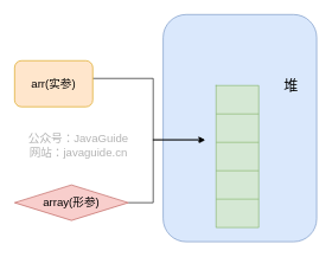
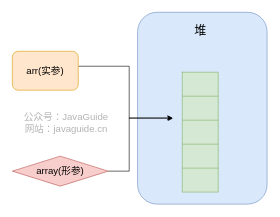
- <mxCell id="7" value="&lt;font style=&quot;font-size: 20px;&quot;&gt;堆&lt;/font&gt;" style="text;html=1;strokeColor=none;fillColor=none;align=center;verticalAlign=middle;whiteSpace=wrap;rounded=0;opacity=40;fontSize=20;shadow=0;sketch=0;" parent="1" vertex="1"><mxGeometry x="388.5" y="110" width="40" height="20" as="geometry" /></mxCell>
+ <mxCell id="7" value="&lt;font style=&quot;font-size: 20px;&quot;&gt;堆&lt;/font&gt;" style="text;html=1;strokeColor=none;fillColor=none;align=center;verticalAlign=middle;whiteSpace=wrap;rounded=0;opacity=40;fontSize=20;shadow=0;sketch=0;" parent="1" vertex="1"><mxGeometry x="313.5" y="40" width="40" height="20" as="geometry" /></mxCell>
